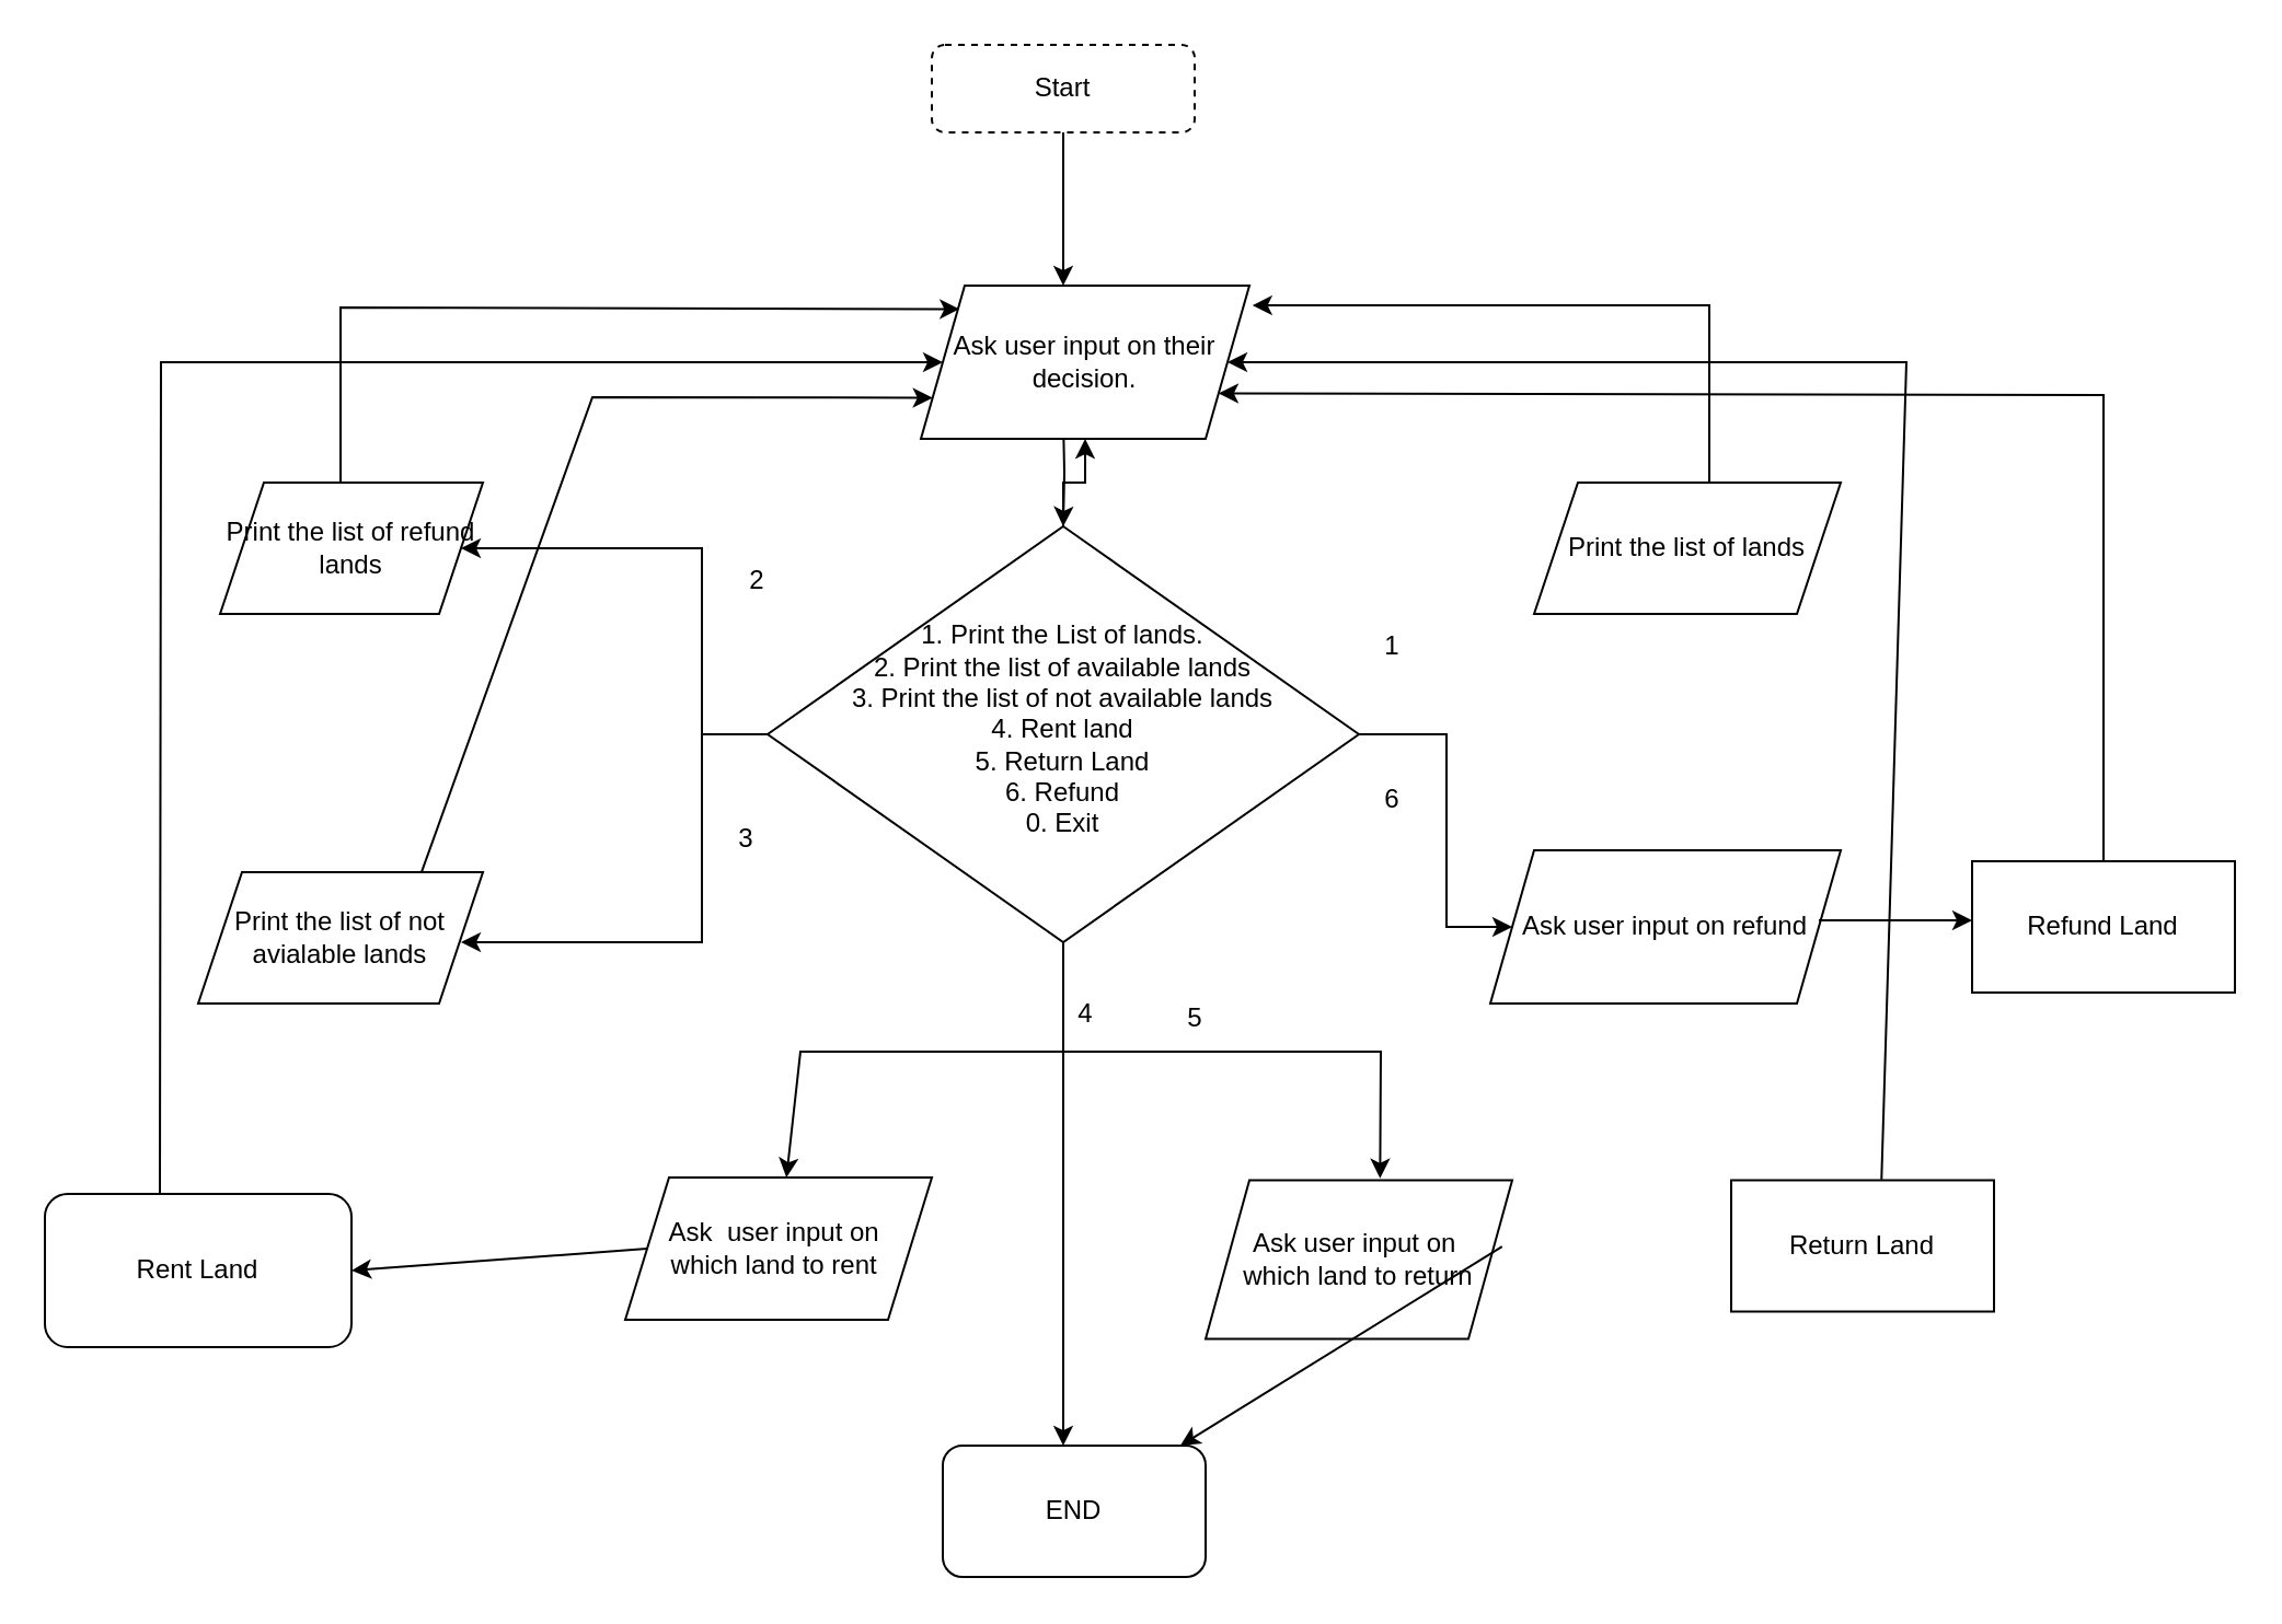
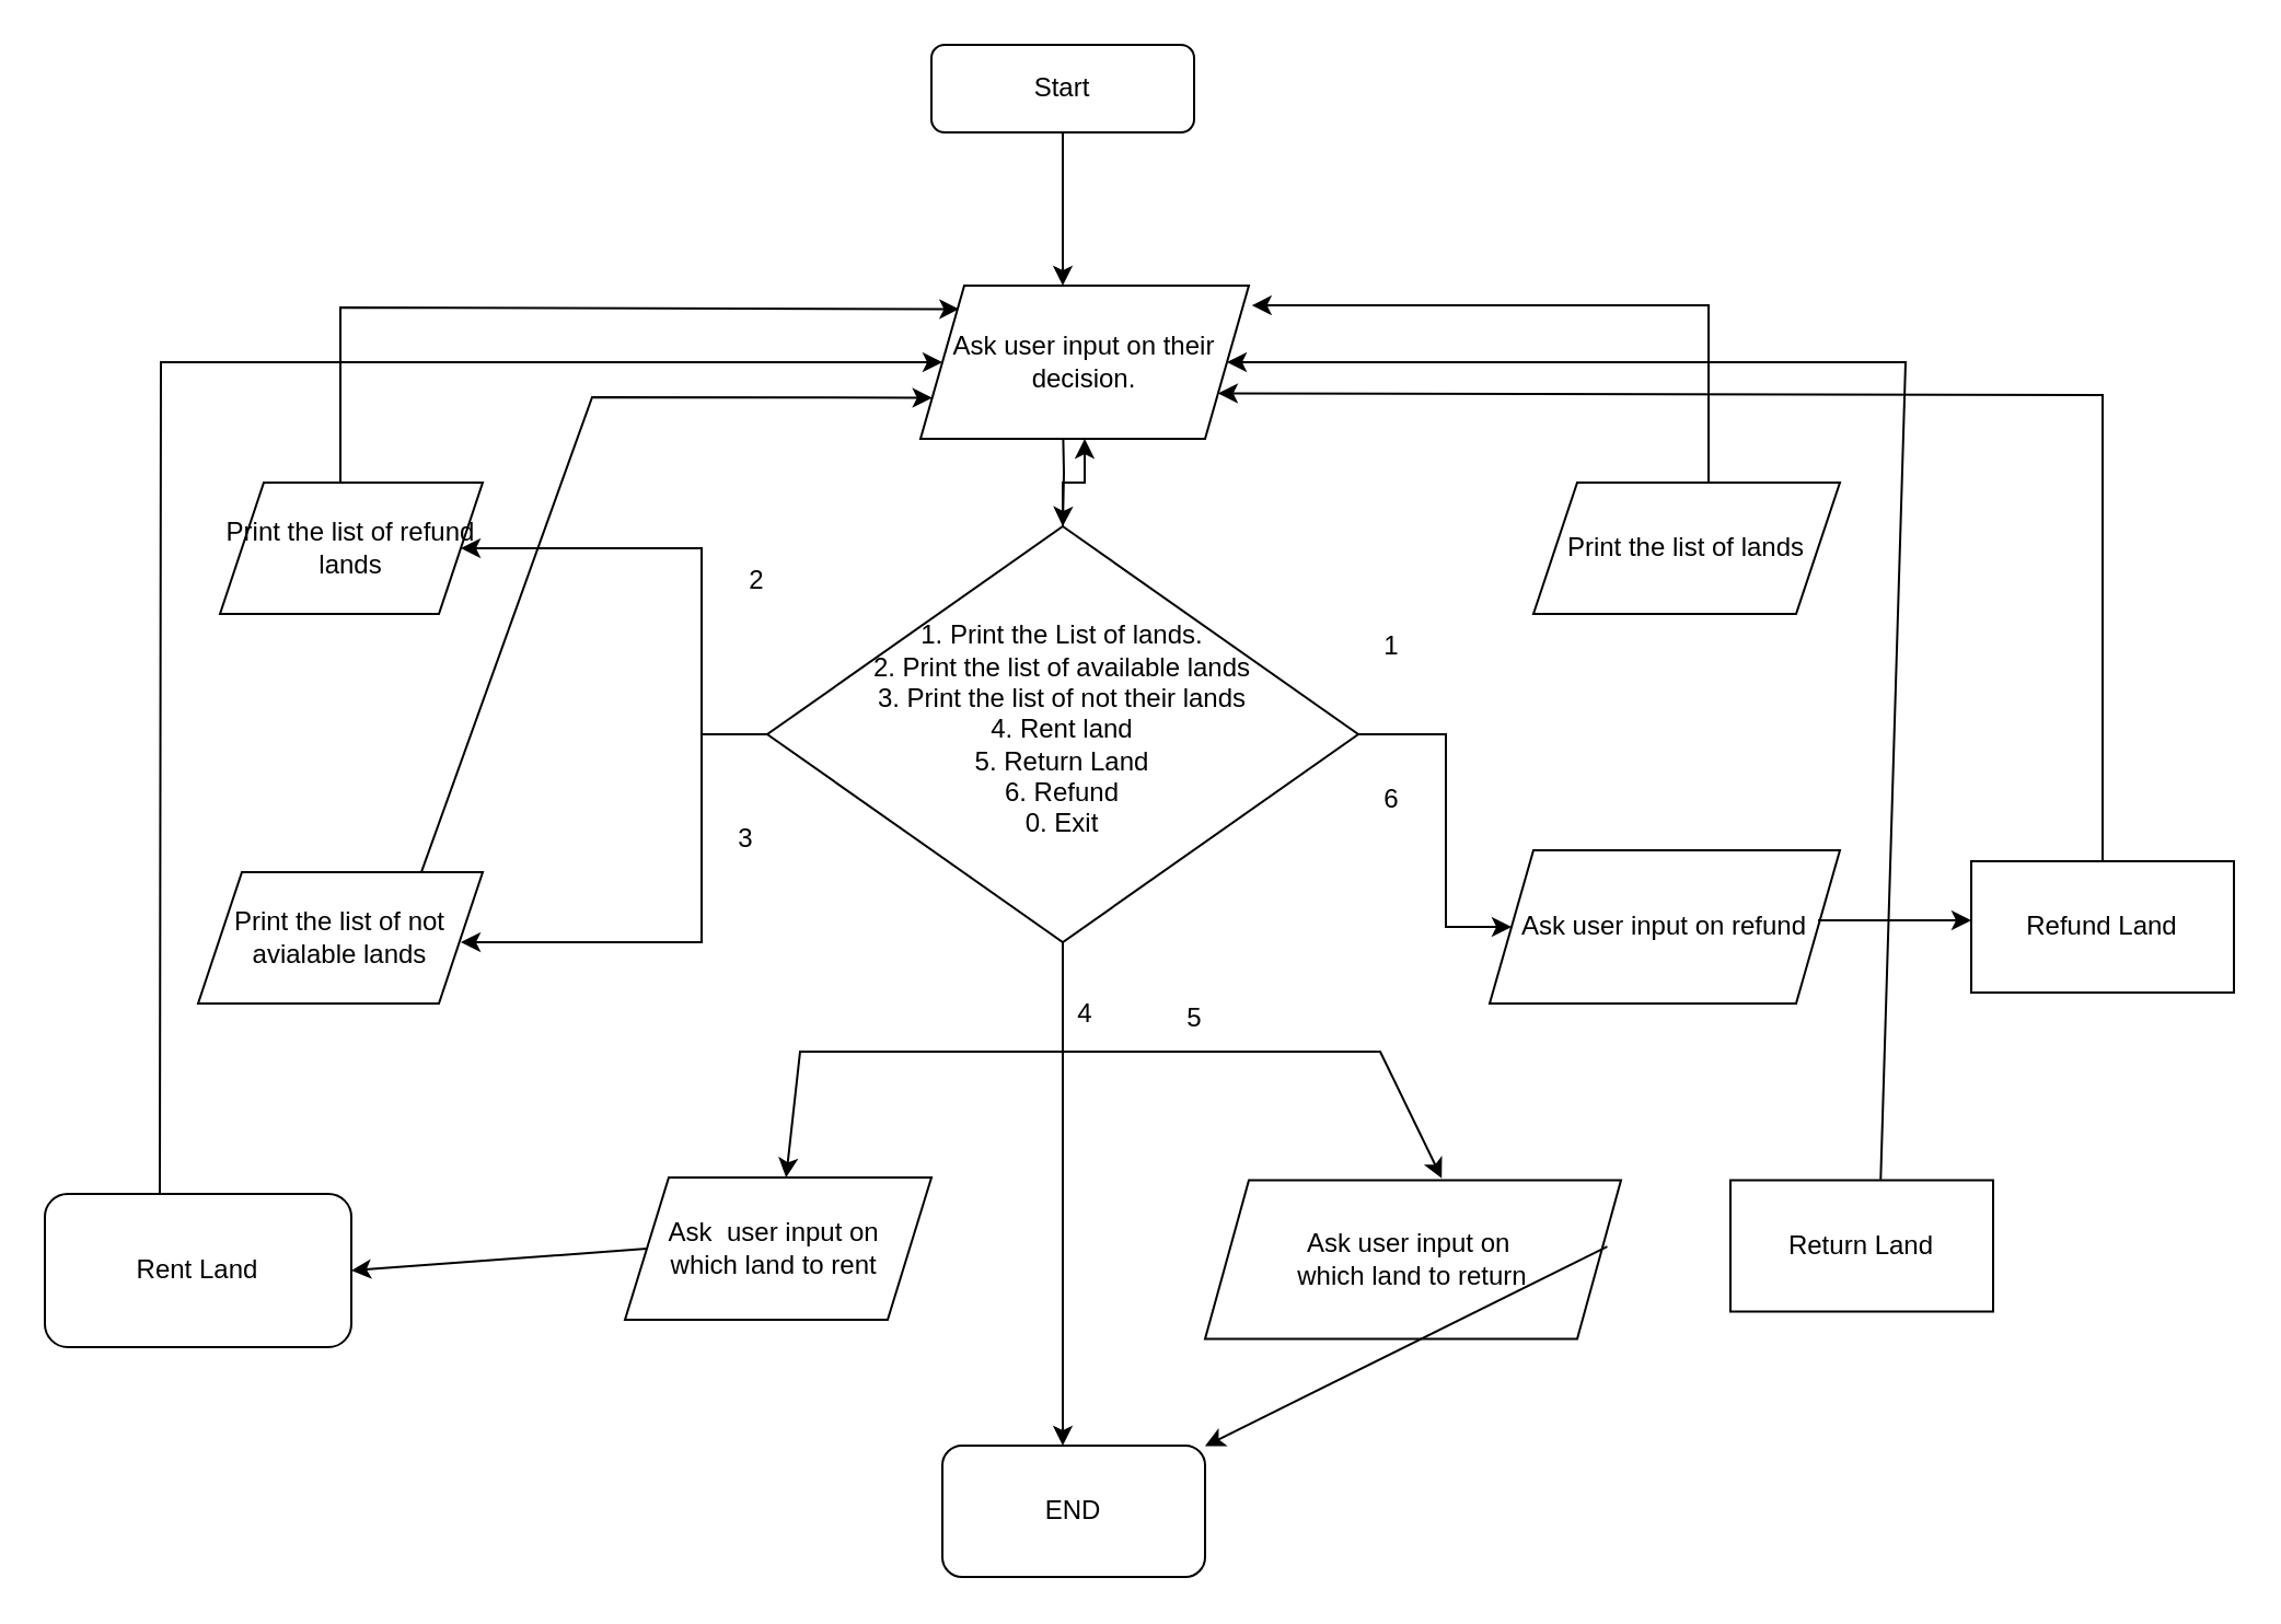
- <mxCell id="3" value="Start" style="rounded=1;whiteSpace=wrap;html=1;fontSize=12;glass=0;strokeWidth=1;shadow=0;dashed=1;" parent="1" vertex="1"><mxGeometry x="425" width="120" height="40" as="geometry" y="20" /></mxCell>
+ <mxCell id="3" value="Start" style="rounded=1;whiteSpace=wrap;html=1;fontSize=12;glass=0;strokeWidth=1;shadow=0;" parent="1" vertex="1"><mxGeometry x="425" width="120" height="40" as="geometry" y="20" /></mxCell>
- <mxCell id="6" value="1. Print the List of lands.&lt;div&gt;2. Print the list of available lands&lt;/div&gt;&lt;div&gt;3. Print the list of not available lands&lt;/div&gt;&lt;div&gt;4. Rent land&lt;/div&gt;&lt;div&gt;5. Return Land&lt;/div&gt;&lt;div&gt;6. Refund&lt;/div&gt;&lt;div&gt;0. Exit&lt;/div&gt;" style="rhombus;whiteSpace=wrap;html=1;shadow=0;fontFamily=Helvetica;fontSize=12;align=center;strokeWidth=1;spacing=6;spacingTop=-4;" parent="1" vertex="1"><mxGeometry x="350" y="240" width="270" height="190" as="geometry" /></mxCell>
+ <mxCell id="6" value="1. Print the List of lands.&lt;div&gt;2. Print the list of available lands&lt;/div&gt;&lt;div&gt;3. Print the list of not their lands&lt;/div&gt;&lt;div&gt;4. Rent land&lt;/div&gt;&lt;div&gt;5. Return Land&lt;/div&gt;&lt;div&gt;6. Refund&lt;/div&gt;&lt;div&gt;0. Exit&lt;/div&gt;" style="rhombus;whiteSpace=wrap;html=1;shadow=0;fontFamily=Helvetica;fontSize=12;align=center;strokeWidth=1;spacing=6;spacingTop=-4;" parent="1" vertex="1"><mxGeometry x="350" y="240" width="270" height="190" as="geometry" /></mxCell>
- <mxCell id="27" value="Ask user input on&amp;nbsp;&lt;div&gt;which land to return&lt;/div&gt;" style="shape=parallelogram;perimeter=parallelogramPerimeter;whiteSpace=wrap;html=1;fixedSize=1;" vertex="1" parent="1"><mxGeometry x="550" y="538.75" width="140" height="72.5" as="geometry" /></mxCell>
+ <mxCell id="27" value="Ask user input on&amp;nbsp;&lt;div&gt;which land to return&lt;/div&gt;" style="shape=parallelogram;perimeter=parallelogramPerimeter;whiteSpace=wrap;html=1;fixedSize=1;" vertex="1" parent="1"><mxGeometry x="550" y="538.75" width="190" height="72.5" as="geometry" /></mxCell>
